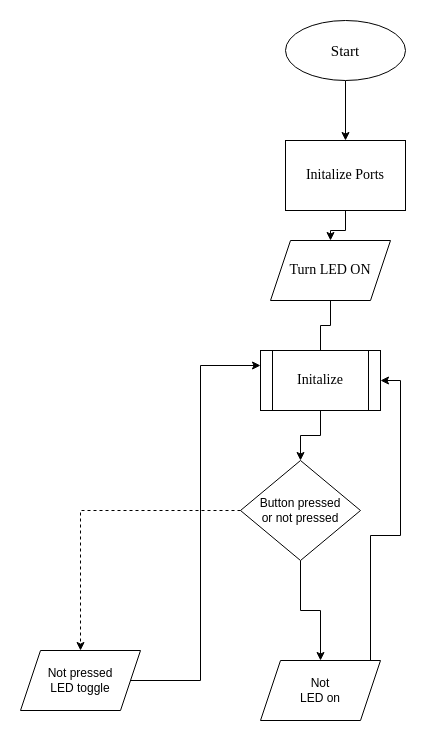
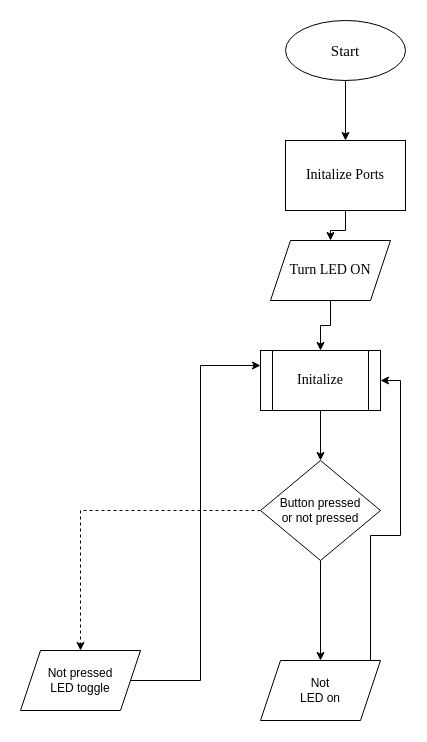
- <mxCell id="6" value="" style="edgeStyle=orthogonalEdgeStyle;rounded=0;orthogonalLoop=1;jettySize=auto;html=1;endArrow=none;" edge="1" parent="1" source="7" target="9"><mxGeometry relative="1" as="geometry" /></mxCell>
+ <mxCell id="6" value="" style="edgeStyle=orthogonalEdgeStyle;rounded=0;orthogonalLoop=1;jettySize=auto;html=1;" edge="1" parent="1" source="7" target="9"><mxGeometry relative="1" as="geometry" /></mxCell>
- <mxCell id="12" value="Button pressed&lt;br&gt;or not pressed" style="rhombus;whiteSpace=wrap;html=1;" vertex="1" parent="1"><mxGeometry x="240" y="460" width="120" height="100" as="geometry" /></mxCell>
+ <mxCell id="12" value="Button pressed&lt;br&gt;or not pressed" style="rhombus;whiteSpace=wrap;html=1;" vertex="1" parent="1"><mxGeometry x="260" y="460" width="120" height="100" as="geometry" /></mxCell>
